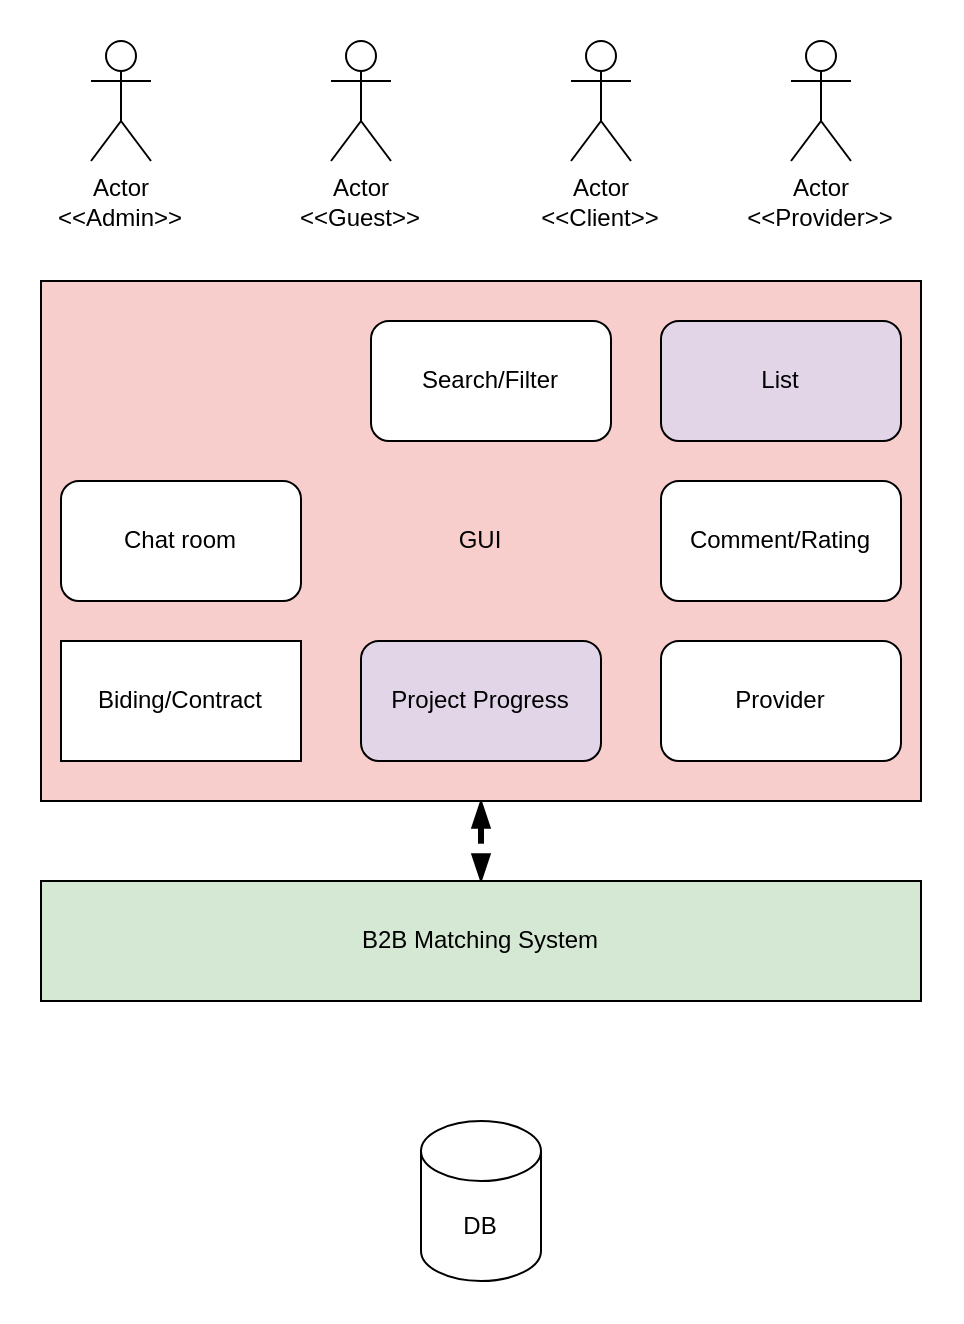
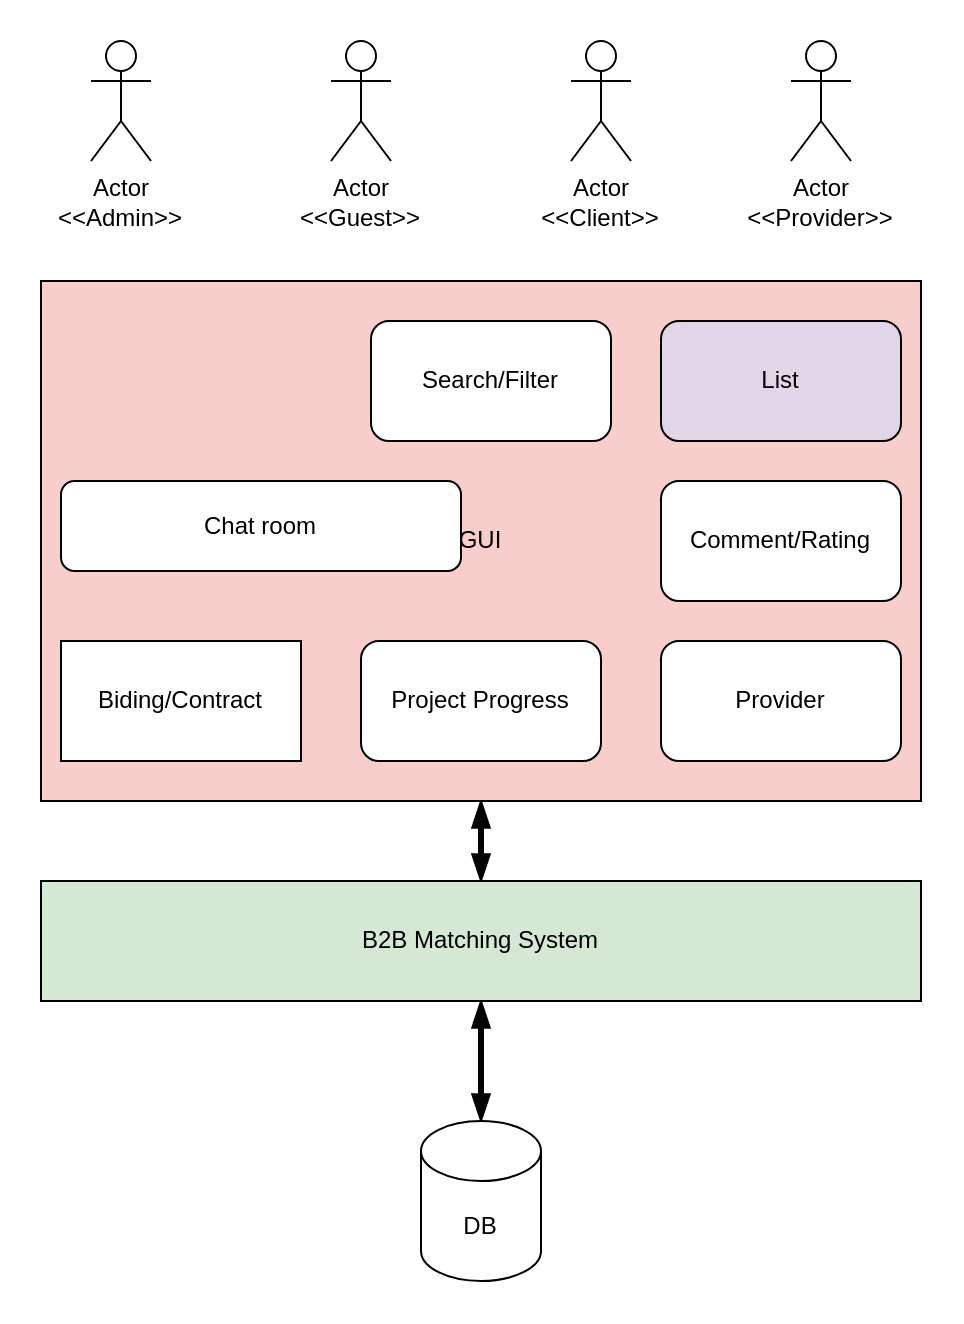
- <mxCell id="21" value="Chat room" style="rounded=1;whiteSpace=wrap;html=1;" vertex="1" parent="1"><mxGeometry x="30" y="240" width="120" height="60" as="geometry" /></mxCell>
+ <mxCell id="21" value="Chat room" style="rounded=1;whiteSpace=wrap;html=1;" vertex="1" parent="1"><mxGeometry x="30" y="240" width="200" height="45" as="geometry" /></mxCell>
- <mxCell id="19" value="Project Progress" style="rounded=1;whiteSpace=wrap;html=1;fillColor=#e1d5e7;" vertex="1" parent="1"><mxGeometry x="180" y="320" width="120" height="60" as="geometry" /></mxCell>
+ <mxCell id="19" value="Project Progress" style="rounded=1;whiteSpace=wrap;html=1;" vertex="1" parent="1"><mxGeometry x="180" y="320" width="120" height="60" as="geometry" /></mxCell>
- <mxCell id="2" value="" style="edgeStyle=orthogonalEdgeStyle;rounded=0;orthogonalLoop=1;jettySize=auto;html=1;startArrow=blockThin;startFill=1;endArrow=blockThin;endFill=1;strokeWidth=3;dashed=1;" edge="1" parent="1" source="3" target="24"><mxGeometry relative="1" as="geometry" /></mxCell>
+ <mxCell id="2" value="" style="edgeStyle=orthogonalEdgeStyle;rounded=0;orthogonalLoop=1;jettySize=auto;html=1;startArrow=blockThin;startFill=1;endArrow=blockThin;endFill=1;strokeWidth=3;" edge="1" parent="1" source="3" target="24"><mxGeometry relative="1" as="geometry" /></mxCell>
+ <mxCell id="23" value="" style="edgeStyle=orthogonalEdgeStyle;rounded=0;orthogonalLoop=1;jettySize=auto;html=1;strokeWidth=3;startArrow=blockThin;startFill=1;endArrow=blockThin;endFill=1;" edge="1" parent="1" source="24" target="25"><mxGeometry relative="1" as="geometry" /></mxCell>
